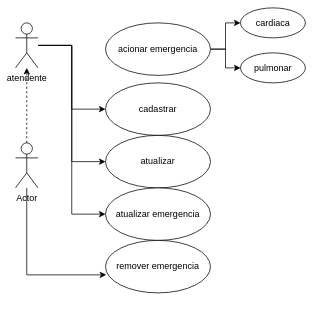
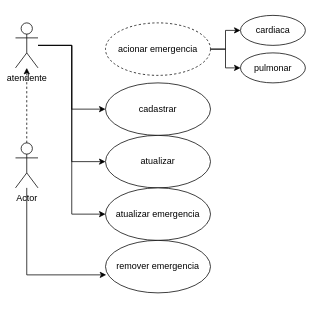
- <mxCell id="11" value="cardiaca" style="ellipse;whiteSpace=wrap;html=1;" vertex="1" parent="1"><mxGeometry x="320" y="10" width="86.5" height="40" as="geometry" /></mxCell>
+ <mxCell id="11" value="cardiaca" style="ellipse;whiteSpace=wrap;html=1;" vertex="1" parent="1"><mxGeometry x="320" y="20" width="86.5" height="40" as="geometry" /></mxCell>
- <mxCell id="8" value="acionar emergencia" style="ellipse;whiteSpace=wrap;html=1;" vertex="1" parent="1"><mxGeometry x="140" y="30" width="140" height="70" as="geometry" /></mxCell>
+ <mxCell id="8" value="acionar emergencia" style="ellipse;whiteSpace=wrap;html=1;dashed=1;" vertex="1" parent="1"><mxGeometry x="140" y="30" width="140" height="70" as="geometry" /></mxCell>
